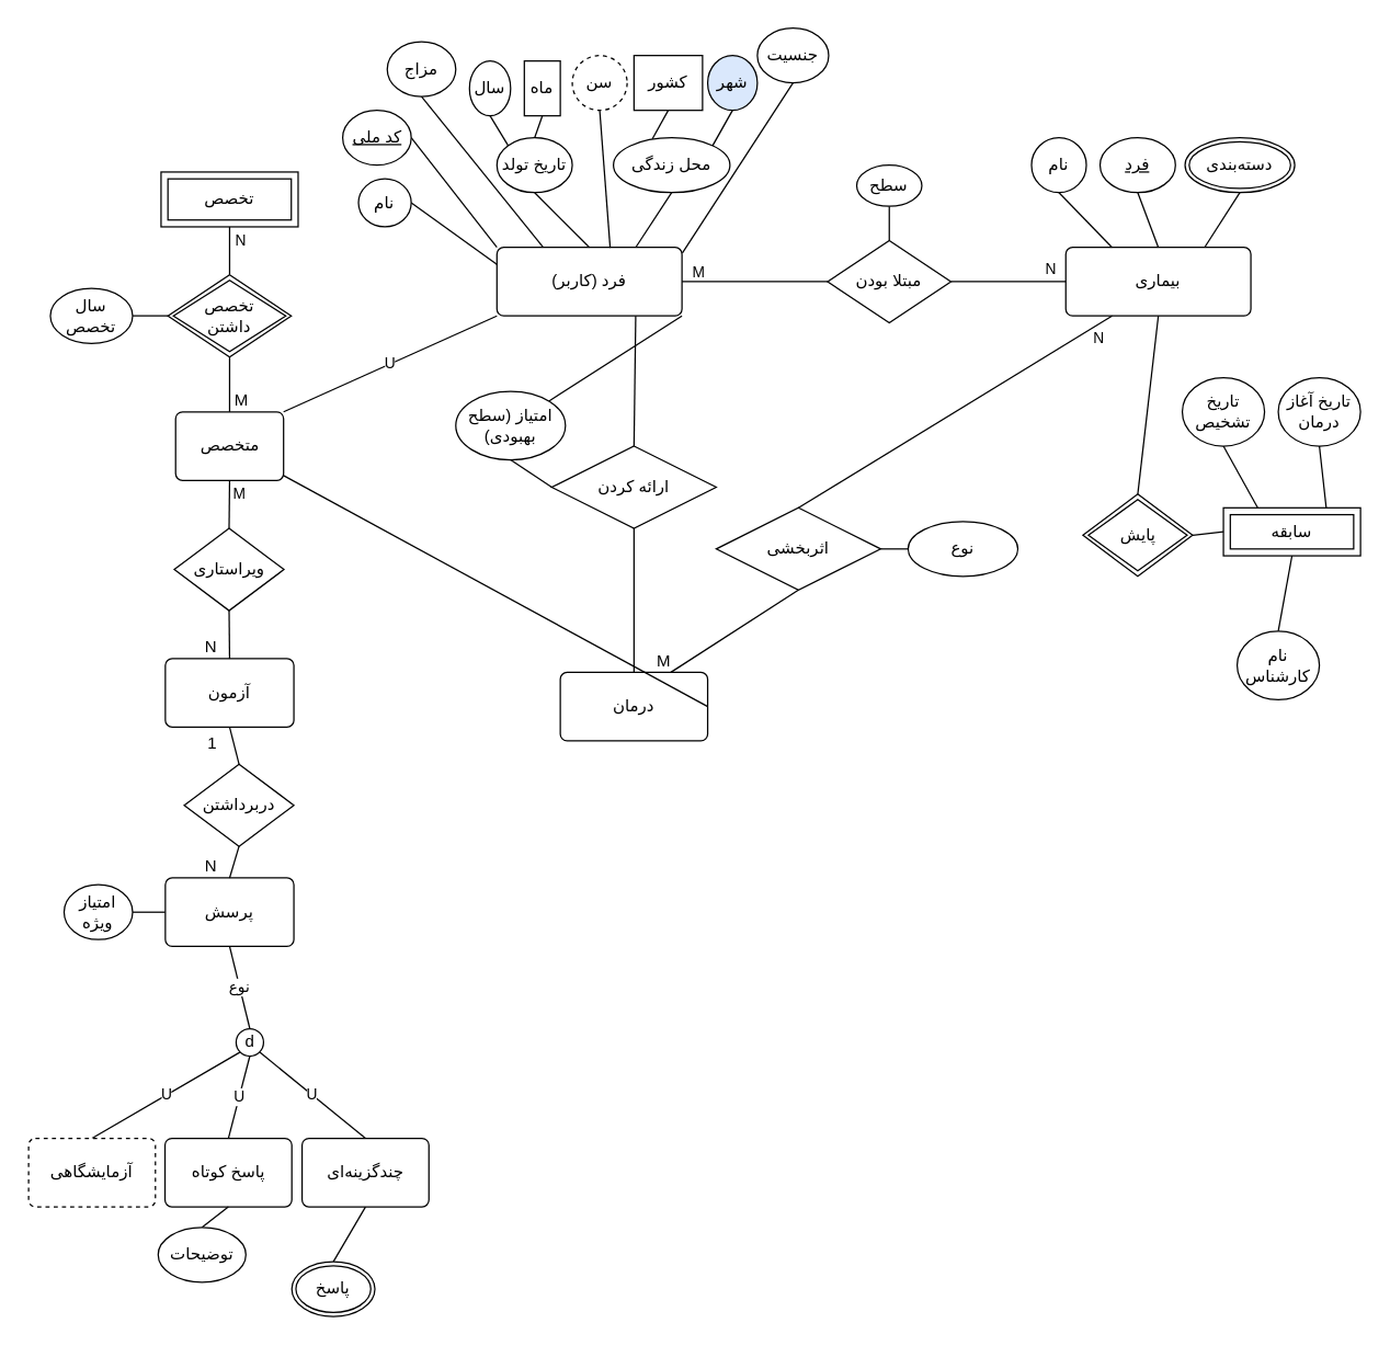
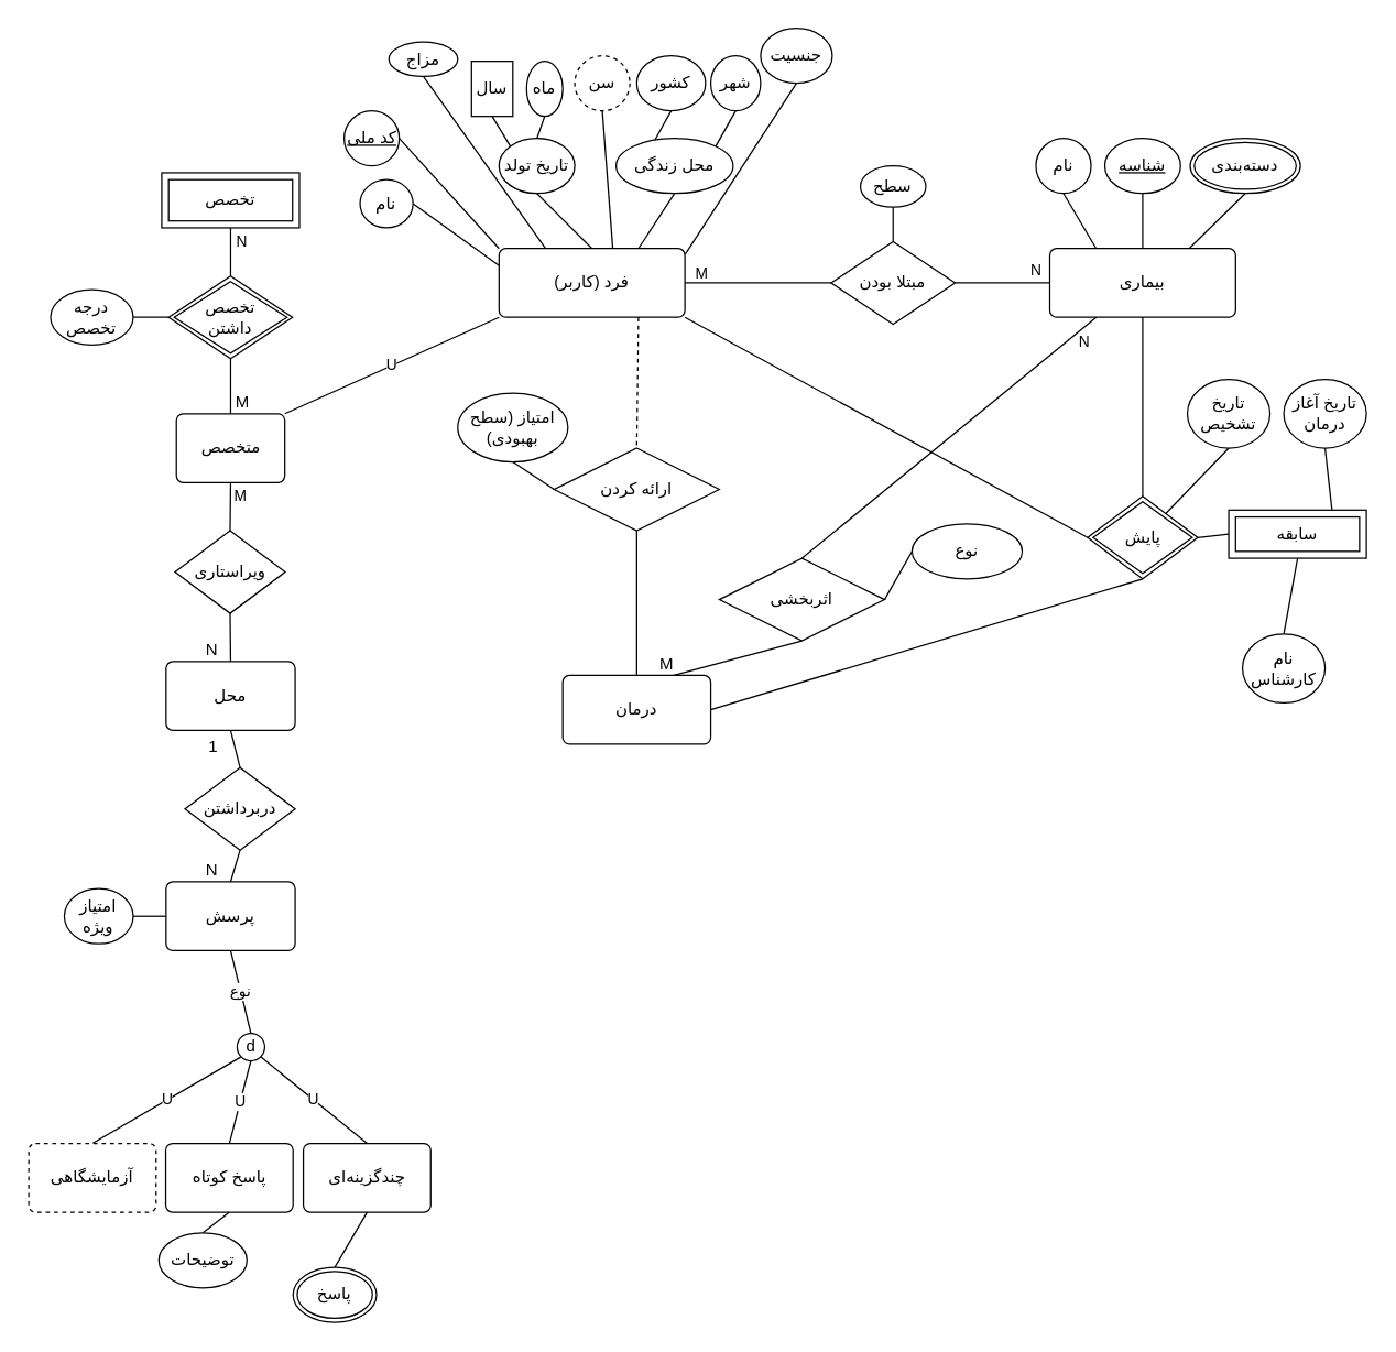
- <mxCell id="13" value="مزاج" style="ellipse;whiteSpace=wrap;html=1;align=center;" parent="1" vertex="1"><mxGeometry x="282" y="30" width="50" height="40" as="geometry" /></mxCell>
+ <mxCell id="13" value="مزاج" style="ellipse;whiteSpace=wrap;html=1;align=center;" parent="1" vertex="1"><mxGeometry x="282" y="30" width="50" height="25" as="geometry" /></mxCell>
- <mxCell id="10" value="کشور" style="whiteSpace=wrap;html=1;align=center;rounded=0;" parent="1" vertex="1"><mxGeometry x="462" y="40" width="50" height="40" as="geometry" /></mxCell>
+ <mxCell id="10" value="کشور" style="ellipse;whiteSpace=wrap;html=1;align=center;" parent="1" vertex="1"><mxGeometry x="462" y="40" width="50" height="40" as="geometry" /></mxCell>
- <mxCell id="9" value="&lt;div&gt;شهر&lt;/div&gt;" style="ellipse;whiteSpace=wrap;html=1;align=center;fillColor=#dae8fc;" parent="1" vertex="1"><mxGeometry x="515.75" y="40" width="36.25" height="40" as="geometry" /></mxCell>
+ <mxCell id="9" value="&lt;div&gt;شهر&lt;/div&gt;" style="ellipse;whiteSpace=wrap;html=1;align=center;" parent="1" vertex="1"><mxGeometry x="515.75" y="40" width="36.25" height="40" as="geometry" /></mxCell>
- <mxCell id="85" value="سال" style="ellipse;whiteSpace=wrap;html=1;align=center;" parent="1" vertex="1"><mxGeometry x="342" y="44" width="30" height="40" as="geometry" /></mxCell>
+ <mxCell id="85" value="سال" style="whiteSpace=wrap;html=1;align=center;rounded=0;" parent="1" vertex="1"><mxGeometry x="342" y="44" width="30" height="40" as="geometry" /></mxCell>
- <mxCell id="84" value="ماه" style="whiteSpace=wrap;html=1;align=center;rounded=0;" parent="1" vertex="1"><mxGeometry x="382" y="44" width="26.25" height="40" as="geometry" /></mxCell>
+ <mxCell id="84" value="ماه" style="ellipse;whiteSpace=wrap;html=1;align=center;" parent="1" vertex="1"><mxGeometry x="382" y="44" width="26.25" height="40" as="geometry" /></mxCell>
- <mxCell id="87" value="کد ملی" style="ellipse;whiteSpace=wrap;html=1;align=center;fontStyle=4;labelBackgroundColor=none;" parent="1" vertex="1"><mxGeometry x="249.5" y="80" width="50" height="40" as="geometry" /></mxCell>
+ <mxCell id="87" value="کد ملی" style="ellipse;whiteSpace=wrap;html=1;align=center;fontStyle=4;labelBackgroundColor=none;" parent="1" vertex="1"><mxGeometry x="249.5" y="80" width="40" height="40" as="geometry" /></mxCell>
- <mxCell id="78" value="فرد" style="ellipse;whiteSpace=wrap;html=1;align=center;fontStyle=4;labelBackgroundColor=none;" parent="1" vertex="1"><mxGeometry x="802" y="100" width="55" height="40" as="geometry" /></mxCell>
+ <mxCell id="78" value="شناسه" style="ellipse;whiteSpace=wrap;html=1;align=center;fontStyle=4;labelBackgroundColor=none;" parent="1" vertex="1"><mxGeometry x="802" y="100" width="55" height="40" as="geometry" /></mxCell>
- <mxCell id="19" value="&lt;div&gt;بیماری&lt;/div&gt;" style="rounded=1;arcSize=10;whiteSpace=wrap;html=1;align=center;" parent="1" vertex="1"><mxGeometry x="777" y="180" width="135" height="50" as="geometry" /></mxCell>
+ <mxCell id="19" value="&lt;div&gt;بیماری&lt;/div&gt;" style="rounded=1;arcSize=10;whiteSpace=wrap;html=1;align=center;" parent="1" vertex="1"><mxGeometry x="762" y="180" width="135" height="50" as="geometry" /></mxCell>
- <mxCell id="18" value="&lt;div&gt;سال تخصص&lt;/div&gt;" style="ellipse;whiteSpace=wrap;html=1;align=center;" parent="1" vertex="1"><mxGeometry x="36.25" y="210" width="60" height="40" as="geometry" /></mxCell>
+ <mxCell id="18" value="&lt;div&gt;درجه تخصص&lt;/div&gt;" style="ellipse;whiteSpace=wrap;html=1;align=center;" parent="1" vertex="1"><mxGeometry x="36.25" y="210" width="60" height="40" as="geometry" /></mxCell>
- <mxCell id="56" value="" style="endArrow=none;html=1;rounded=0;exitX=1;exitY=1;exitDx=0;exitDy=0;" parent="1" source="2" target="54" edge="1"><mxGeometry relative="1" as="geometry"><mxPoint x="822" y="360" as="sourcePoint" /><mxPoint x="982" y="360" as="targetPoint" /></mxGeometry></mxCell>
+ <mxCell id="56" value="" style="endArrow=none;html=1;rounded=0;exitX=1;exitY=1;exitDx=0;exitDy=0;entryX=0;entryY=0.5;entryDx=0;entryDy=0;" parent="1" source="2" target="55" edge="1"><mxGeometry relative="1" as="geometry"><mxPoint x="822" y="360" as="sourcePoint" /><mxPoint x="982" y="360" as="targetPoint" /></mxGeometry></mxCell>
- <mxCell id="50" value="" style="endArrow=none;html=1;rounded=0;exitX=0.75;exitY=1;exitDx=0;exitDy=0;entryX=0.5;entryY=0;entryDx=0;entryDy=0;" parent="1" source="2" target="49" edge="1"><mxGeometry relative="1" as="geometry"><mxPoint x="552.89" y="315" as="sourcePoint" /><mxPoint x="736.64" y="365" as="targetPoint" /></mxGeometry></mxCell>
+ <mxCell id="50" value="" style="endArrow=none;html=1;rounded=0;exitX=0.75;exitY=1;exitDx=0;exitDy=0;entryX=0.5;entryY=0;entryDx=0;entryDy=0;dashed=1;" parent="1" source="2" target="49" edge="1"><mxGeometry relative="1" as="geometry"><mxPoint x="552.89" y="315" as="sourcePoint" /><mxPoint x="736.64" y="365" as="targetPoint" /></mxGeometry></mxCell>
- <mxCell id="62" value="" style="endArrow=none;html=1;rounded=0;entryX=0.25;entryY=0;entryDx=0;entryDy=0;exitX=0.5;exitY=1;exitDx=0;exitDy=0;" parent="1" source="63" target="22" edge="1"><mxGeometry relative="1" as="geometry"><mxPoint x="867" y="300" as="sourcePoint" /><mxPoint x="904.5" y="360" as="targetPoint" /></mxGeometry></mxCell>
+ <mxCell id="62" value="" style="endArrow=none;html=1;rounded=0;exitX=0.5;exitY=1;exitDx=0;exitDy=0;" parent="1" source="63" target="55" edge="1"><mxGeometry relative="1" as="geometry"><mxPoint x="867" y="300" as="sourcePoint" /><mxPoint x="904.5" y="360" as="targetPoint" /></mxGeometry></mxCell>
- <mxCell id="66" value="اثربخشی" style="shape=rhombus;perimeter=rhombusPerimeter;whiteSpace=wrap;html=1;align=center;" parent="1" vertex="1"><mxGeometry x="522" y="370" width="120" height="60" as="geometry" /></mxCell>
+ <mxCell id="66" value="اثربخشی" style="shape=rhombus;perimeter=rhombusPerimeter;whiteSpace=wrap;html=1;align=center;" parent="1" vertex="1"><mxGeometry x="522" y="405" width="120" height="60" as="geometry" /></mxCell>
- <mxCell id="58" value="" style="endArrow=none;html=1;rounded=0;exitX=1;exitY=0.5;exitDx=0;exitDy=0;" parent="1" source="20" target="16" edge="1"><mxGeometry relative="1" as="geometry"><mxPoint x="517" y="250" as="sourcePoint" /><mxPoint x="772" y="410" as="targetPoint" /></mxGeometry></mxCell>
+ <mxCell id="58" value="" style="endArrow=none;html=1;rounded=0;exitX=1;exitY=0.5;exitDx=0;exitDy=0;entryX=0.5;entryY=1;entryDx=0;entryDy=0;" parent="1" source="20" target="55" edge="1"><mxGeometry relative="1" as="geometry"><mxPoint x="517" y="250" as="sourcePoint" /><mxPoint x="772" y="410" as="targetPoint" /></mxGeometry></mxCell>
- <mxCell id="21" value="آزمون" style="rounded=1;arcSize=10;whiteSpace=wrap;html=1;align=center;" parent="1" vertex="1"><mxGeometry x="120.13" y="480" width="93.75" height="50" as="geometry" /></mxCell>
+ <mxCell id="21" value="محل" style="rounded=1;arcSize=10;whiteSpace=wrap;html=1;align=center;" parent="1" vertex="1"><mxGeometry x="120.13" y="480" width="93.75" height="50" as="geometry" /></mxCell>
